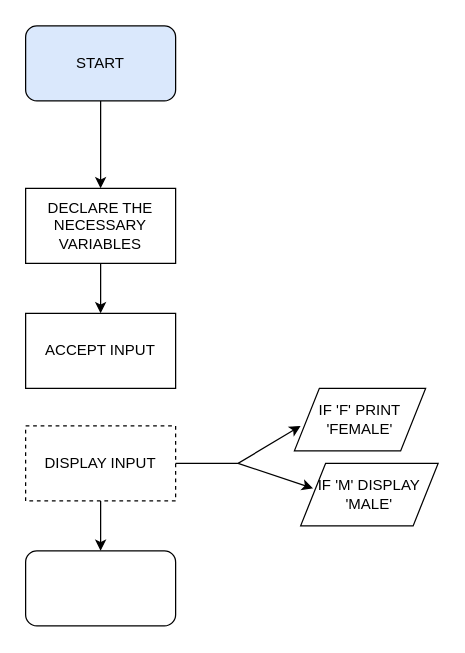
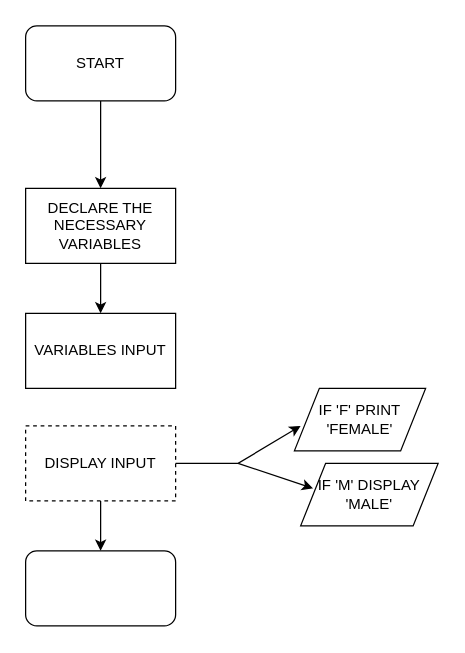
- <mxCell id="3" value="START" style="rounded=1;whiteSpace=wrap;html=1;fillColor=#dae8fc;" vertex="1" parent="1"><mxGeometry x="20" y="20" width="120" height="60" as="geometry" /></mxCell>
+ <mxCell id="3" value="START" style="rounded=1;whiteSpace=wrap;html=1;" vertex="1" parent="1"><mxGeometry x="20" y="20" width="120" height="60" as="geometry" /></mxCell>
- <mxCell id="5" value="ACCEPT INPUT" style="rounded=0;whiteSpace=wrap;html=1;" vertex="1" parent="1"><mxGeometry x="20" y="250" width="120" height="60" as="geometry" /></mxCell>
+ <mxCell id="5" value="VARIABLES INPUT" style="rounded=0;whiteSpace=wrap;html=1;" vertex="1" parent="1"><mxGeometry x="20" y="250" width="120" height="60" as="geometry" /></mxCell>
